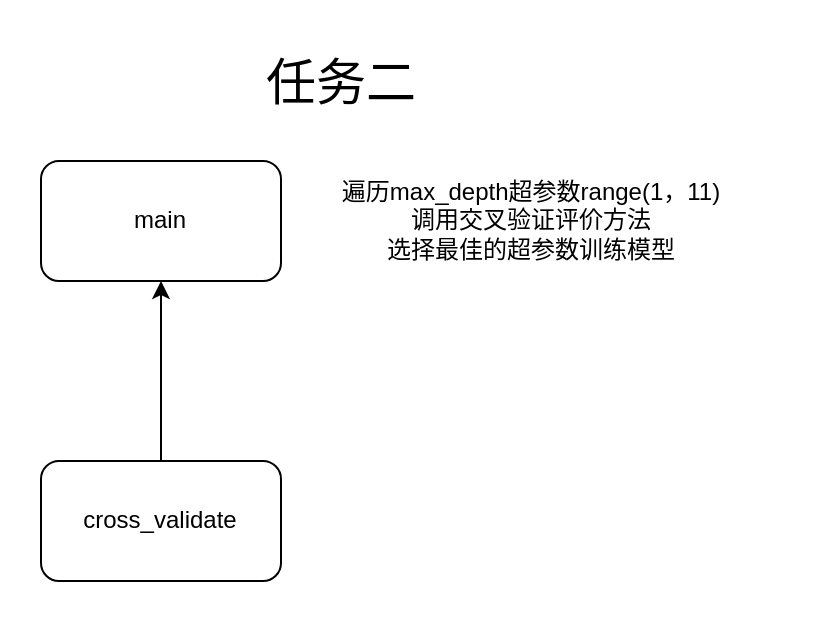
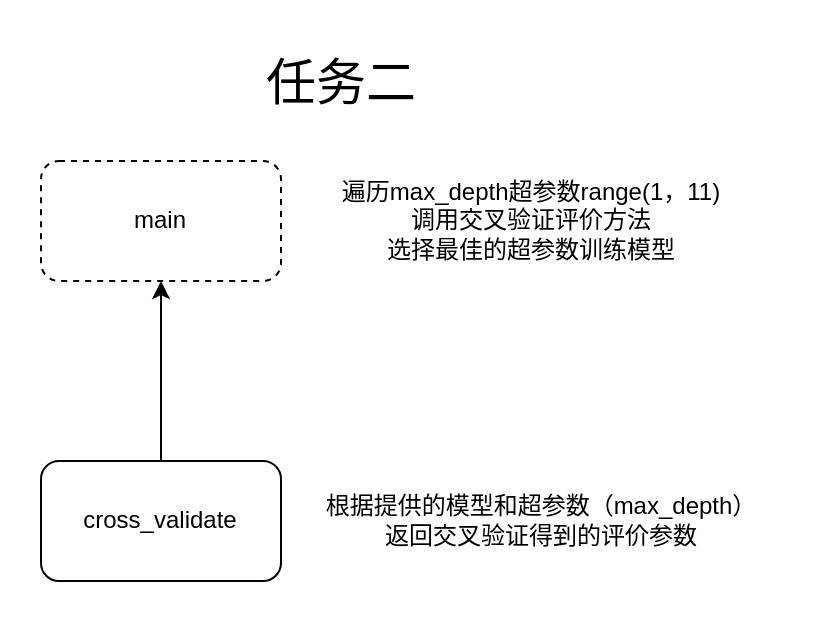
- <mxCell id="4" value="main" style="rounded=1;whiteSpace=wrap;html=1;" vertex="1" parent="1"><mxGeometry x="20" y="80" width="120" height="60" as="geometry" /></mxCell>
+ <mxCell id="4" value="main" style="rounded=1;whiteSpace=wrap;html=1;dashed=1;" vertex="1" parent="1"><mxGeometry x="20" y="80" width="120" height="60" as="geometry" /></mxCell>
+ <mxCell id="5" value="根据提供的模型和超参数（max_depth）&lt;br&gt;返回交叉验证得到的评价参数" style="text;html=1;align=center;verticalAlign=middle;resizable=0;points=[];autosize=1;strokeColor=none;fillColor=none;" vertex="1" parent="1"><mxGeometry x="150" y="240" width="240" height="40" as="geometry" /></mxCell>
